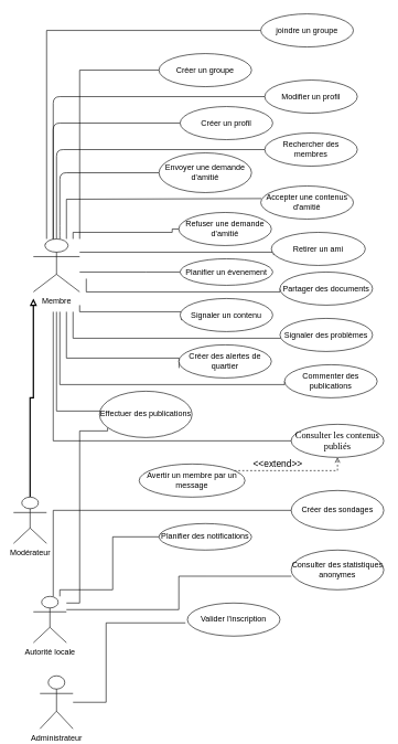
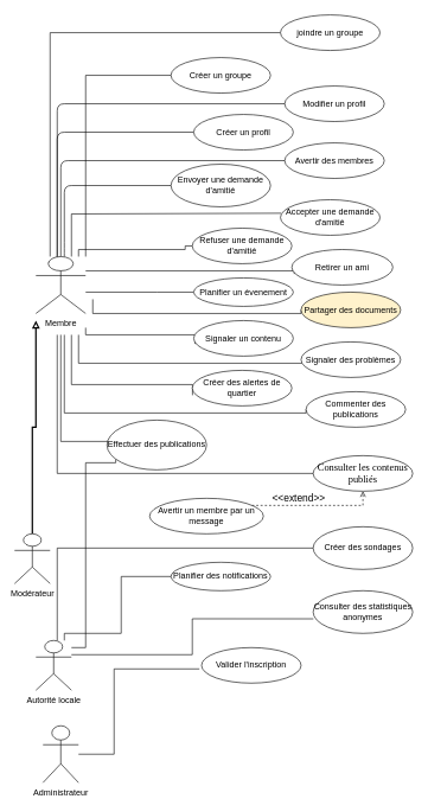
- <mxCell id="48" value="Rechercher des membres" style="ellipse;whiteSpace=wrap;html=1;" parent="1" vertex="1"><mxGeometry x="400" width="140" height="50" as="geometry" y="200" /></mxCell>
+ <mxCell id="48" value="Avertir des membres" style="ellipse;whiteSpace=wrap;html=1;" parent="1" vertex="1"><mxGeometry x="400" width="140" height="50" as="geometry" y="200" /></mxCell>
- <mxCell id="36" value="Accepter une contenus d'amitié" style="ellipse;whiteSpace=wrap;html=1;" parent="1" vertex="1"><mxGeometry x="394" y="280" width="140" height="50" as="geometry" /></mxCell>
+ <mxCell id="36" value="Accepter une demande d'amitié" style="ellipse;whiteSpace=wrap;html=1;" parent="1" vertex="1"><mxGeometry x="394" y="280" width="140" height="50" as="geometry" /></mxCell>
- <mxCell id="46" value="Partager des documents" style="ellipse;whiteSpace=wrap;html=1;" parent="1" vertex="1"><mxGeometry x="423" y="410" width="140" height="50" as="geometry" /></mxCell>
+ <mxCell id="46" value="Partager des documents" style="ellipse;whiteSpace=wrap;html=1;fillColor=#fff2cc;" parent="1" vertex="1"><mxGeometry x="423" y="410" width="140" height="50" as="geometry" /></mxCell>
